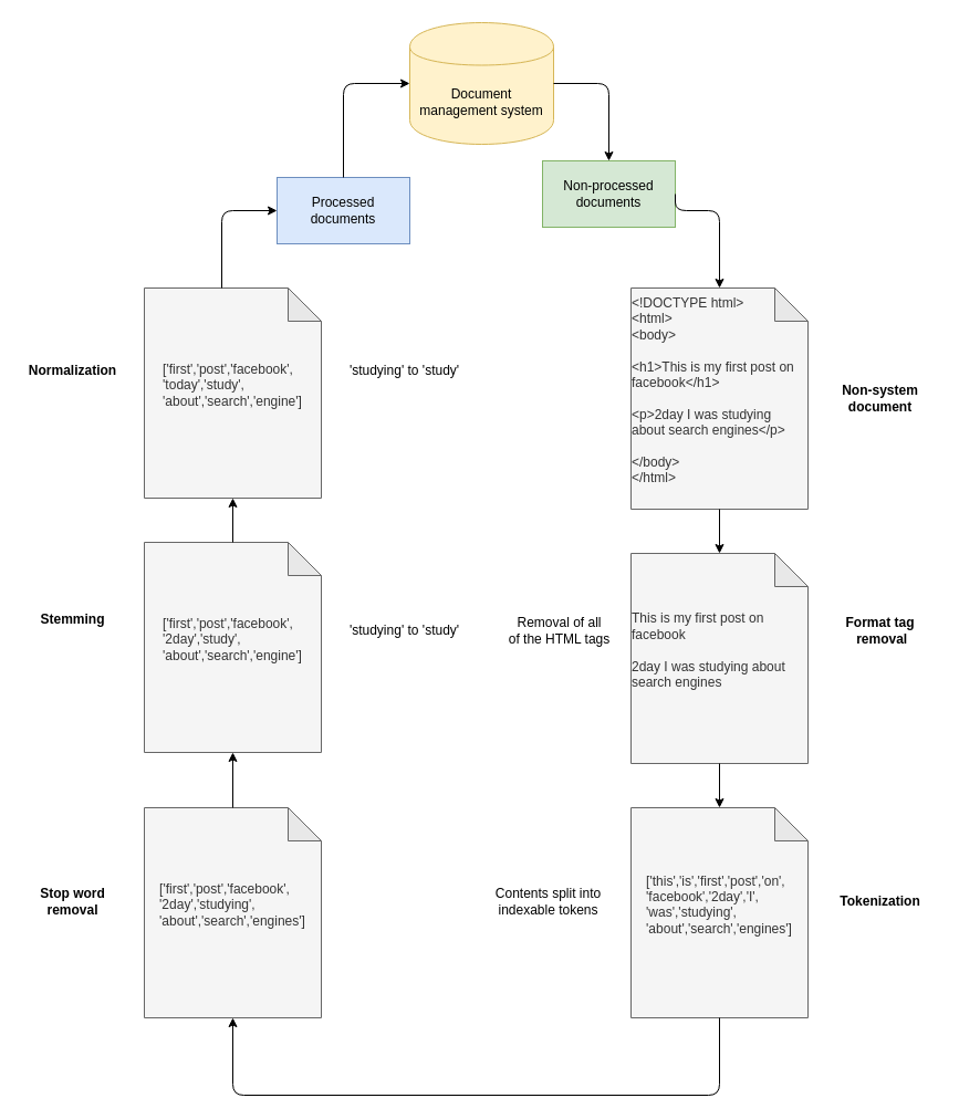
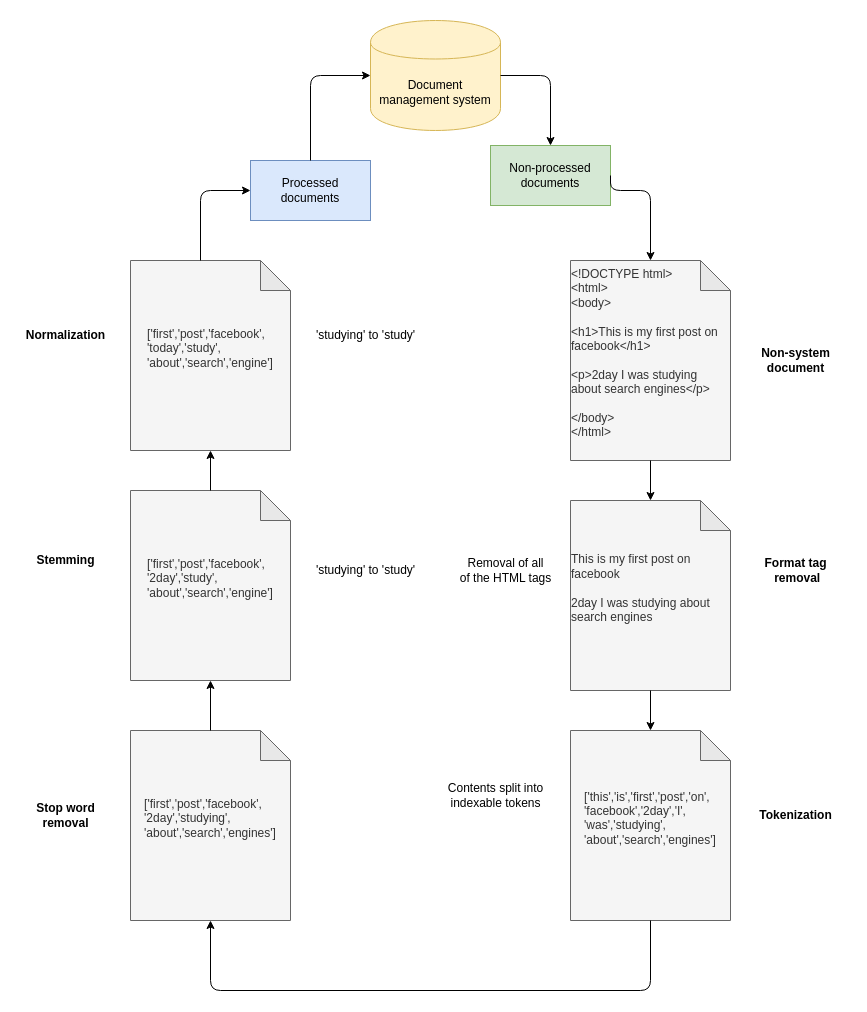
- <mxCell id="27" value="Contents split into&lt;br&gt;indexable tokens" style="text;html=1;align=center;verticalAlign=middle;resizable=0;points=[];;autosize=1;" vertex="1" parent="1"><mxGeometry x="440" y="800" width="110" height="30" as="geometry" /></mxCell>
+ <mxCell id="27" value="Contents split into&lt;br&gt;indexable tokens" style="text;html=1;align=center;verticalAlign=middle;resizable=0;points=[];;autosize=1;" vertex="1" parent="1"><mxGeometry x="440" y="780" width="110" height="30" as="geometry" /></mxCell>
